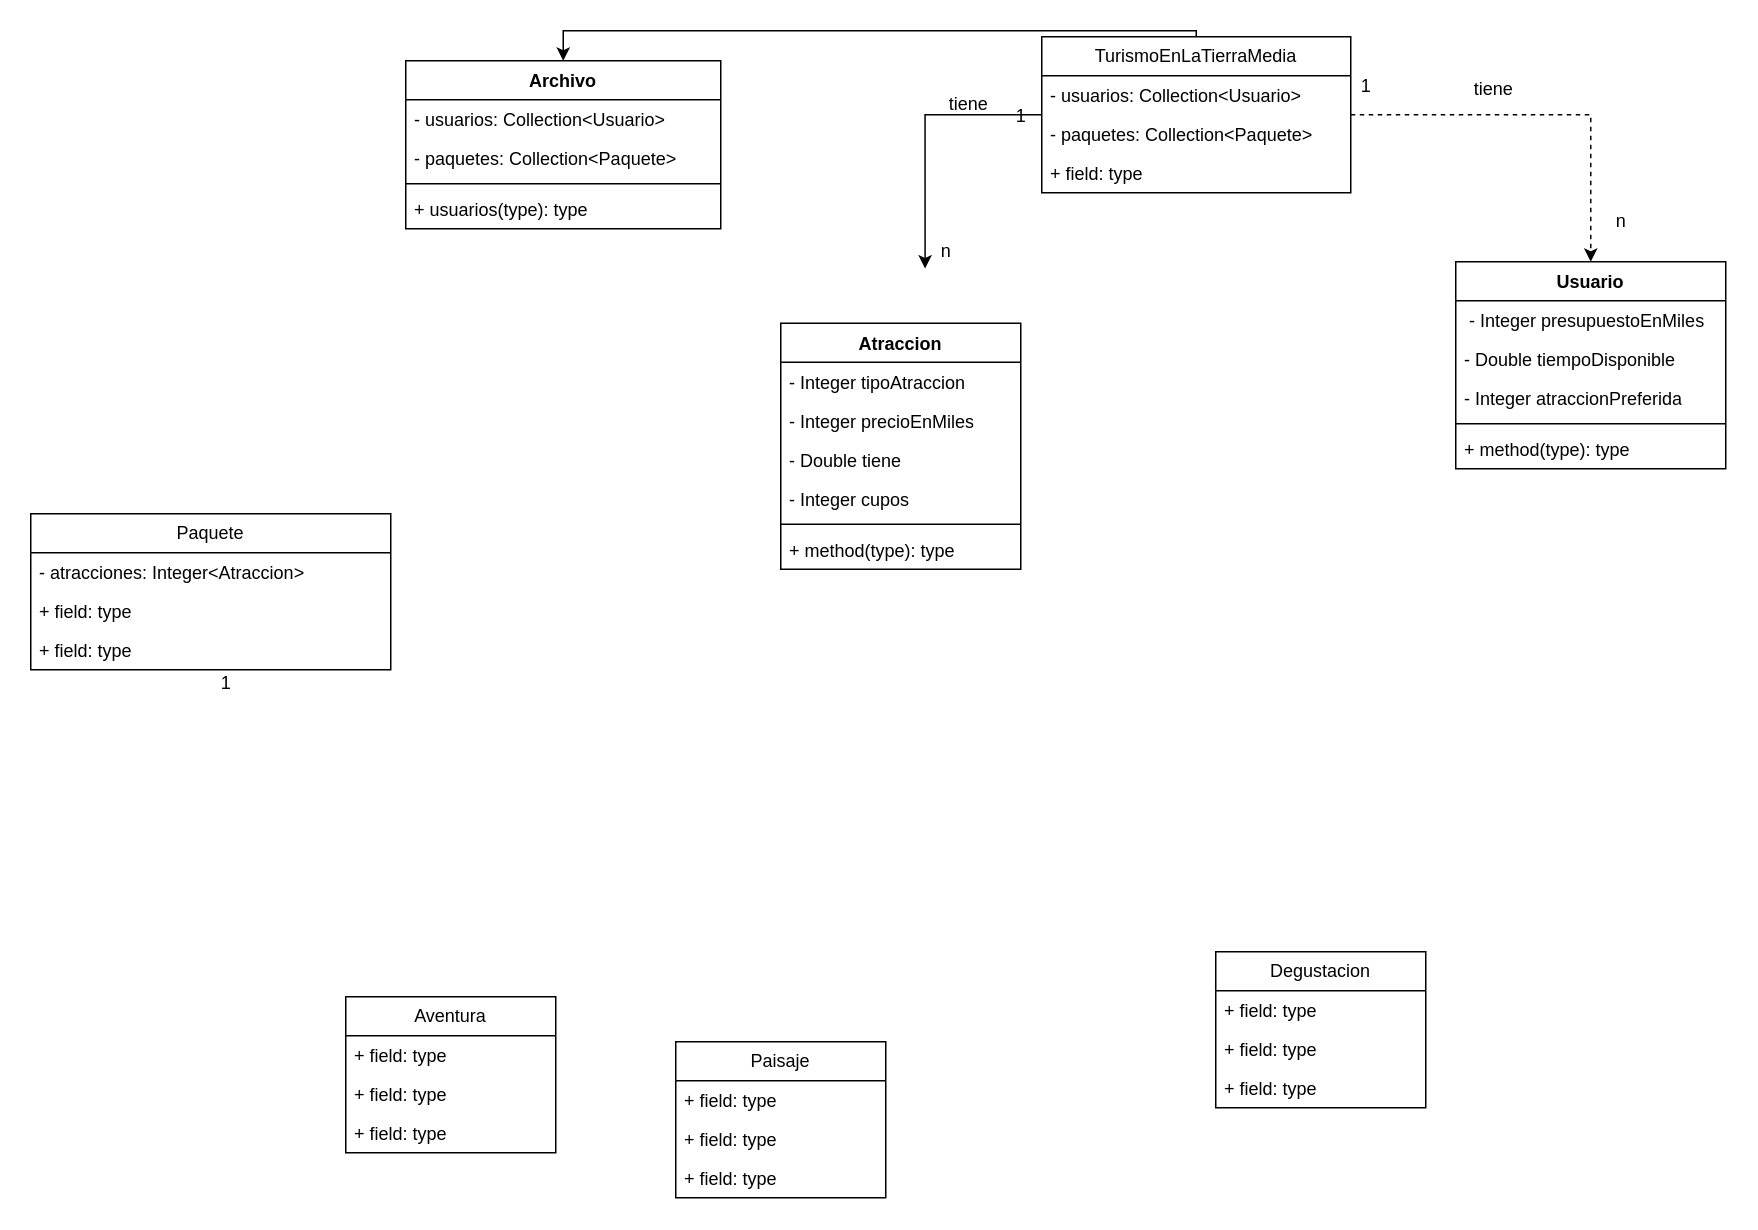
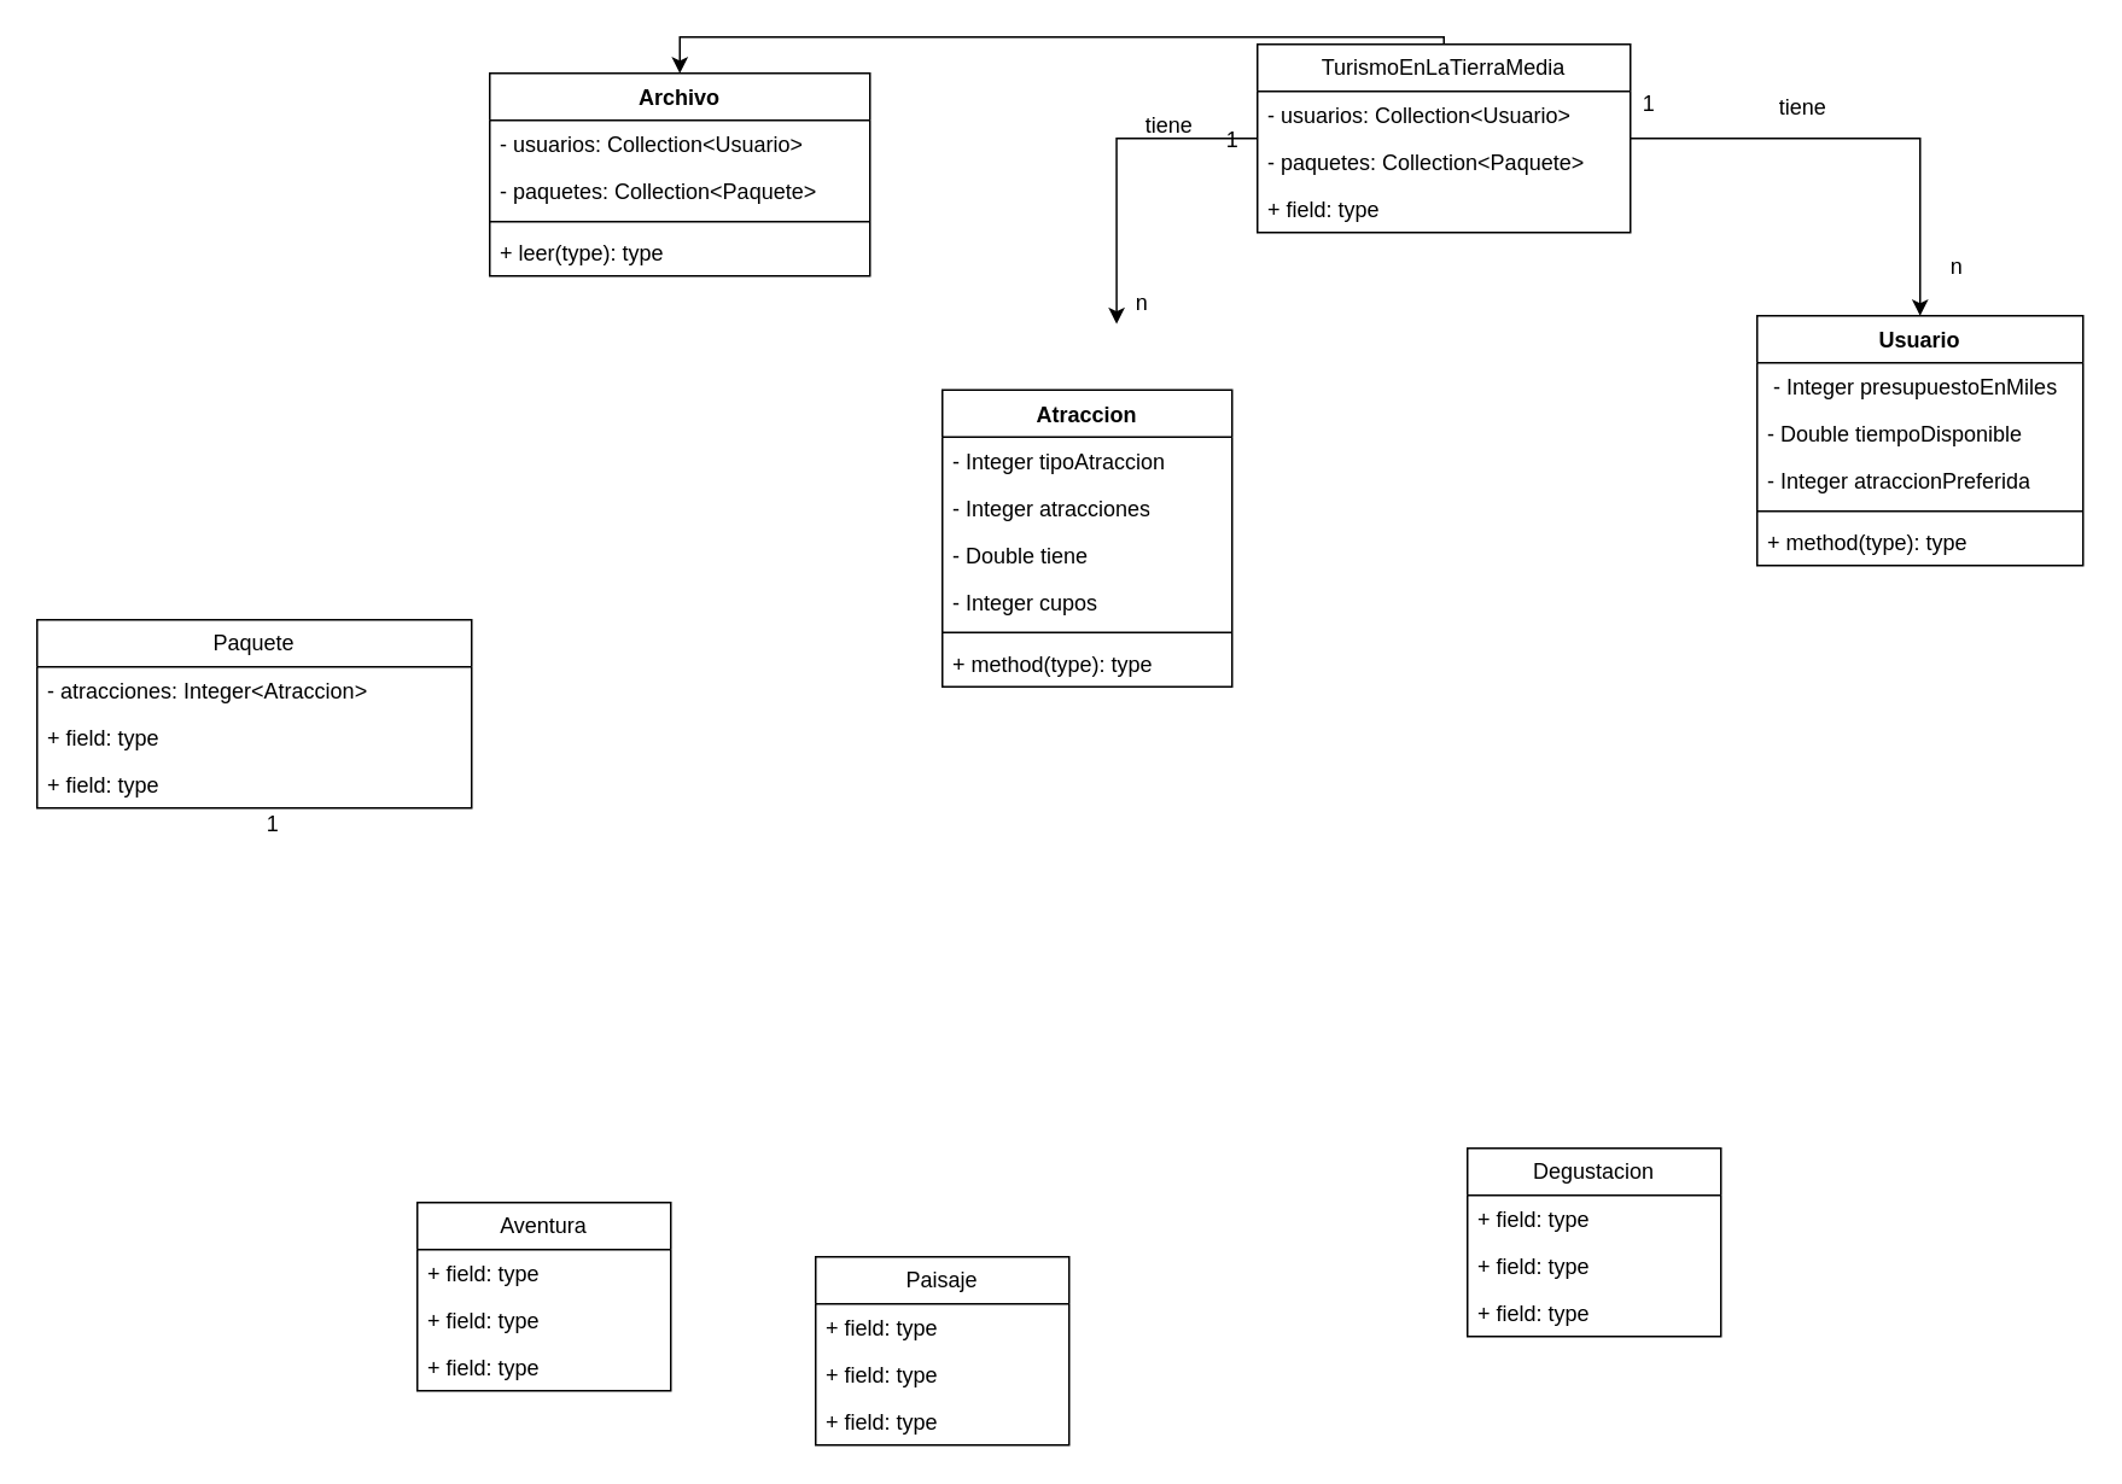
- <mxCell id="16" style="edgeStyle=orthogonalEdgeStyle;rounded=0;orthogonalLoop=1;jettySize=auto;html=1;entryX=0.5;entryY=0;entryDx=0;entryDy=0;dashed=1;" parent="1" source="18" target="9" edge="1"><mxGeometry relative="1" as="geometry" /></mxCell>
+ <mxCell id="16" style="edgeStyle=orthogonalEdgeStyle;rounded=0;orthogonalLoop=1;jettySize=auto;html=1;entryX=0.5;entryY=0;entryDx=0;entryDy=0;" parent="1" source="18" target="9" edge="1"><mxGeometry relative="1" as="geometry" /></mxCell>
- <mxCell id="49" value="+ usuarios(type): type" style="text;strokeColor=none;fillColor=none;align=left;verticalAlign=top;spacingLeft=4;spacingRight=4;overflow=hidden;rotatable=0;points=[[0,0.5],[1,0.5]];portConstraint=eastwest;whiteSpace=wrap;html=1;" parent="45" vertex="1"><mxGeometry y="86" width="210" height="26" as="geometry" /></mxCell>
+ <mxCell id="49" value="+ leer(type): type" style="text;strokeColor=none;fillColor=none;align=left;verticalAlign=top;spacingLeft=4;spacingRight=4;overflow=hidden;rotatable=0;points=[[0,0.5],[1,0.5]];portConstraint=eastwest;whiteSpace=wrap;html=1;" parent="45" vertex="1"><mxGeometry y="86" width="210" height="26" as="geometry" /></mxCell>
- <mxCell id="4" value="- Integer precioEnMiles" style="text;strokeColor=none;fillColor=none;align=left;verticalAlign=top;spacingLeft=4;spacingRight=4;overflow=hidden;rotatable=0;points=[[0,0.5],[1,0.5]];portConstraint=eastwest;whiteSpace=wrap;html=1;" parent="2" vertex="1"><mxGeometry y="52" width="160" height="26" as="geometry" /></mxCell>
+ <mxCell id="4" value="- Integer atracciones" style="text;strokeColor=none;fillColor=none;align=left;verticalAlign=top;spacingLeft=4;spacingRight=4;overflow=hidden;rotatable=0;points=[[0,0.5],[1,0.5]];portConstraint=eastwest;whiteSpace=wrap;html=1;" parent="2" vertex="1"><mxGeometry y="52" width="160" height="26" as="geometry" /></mxCell>
